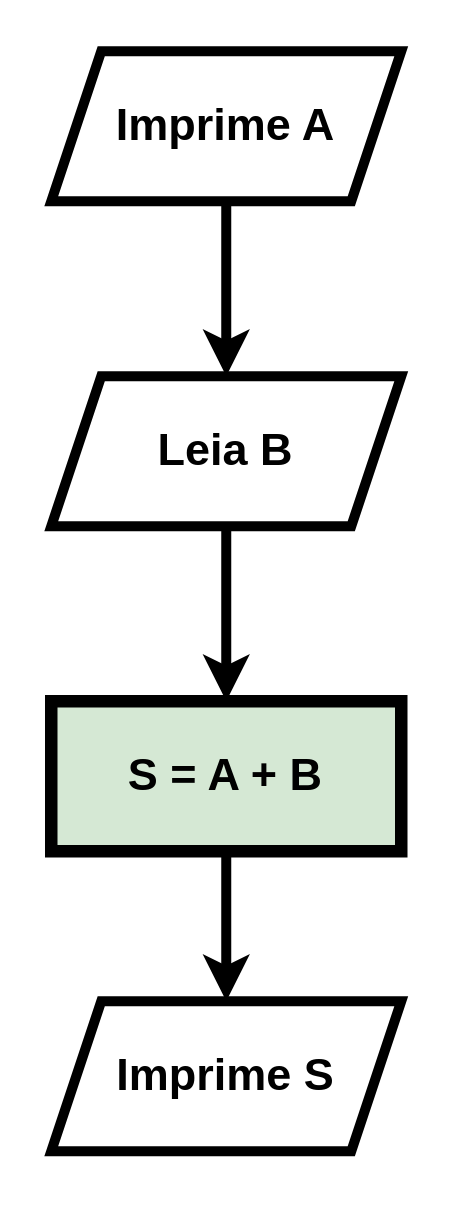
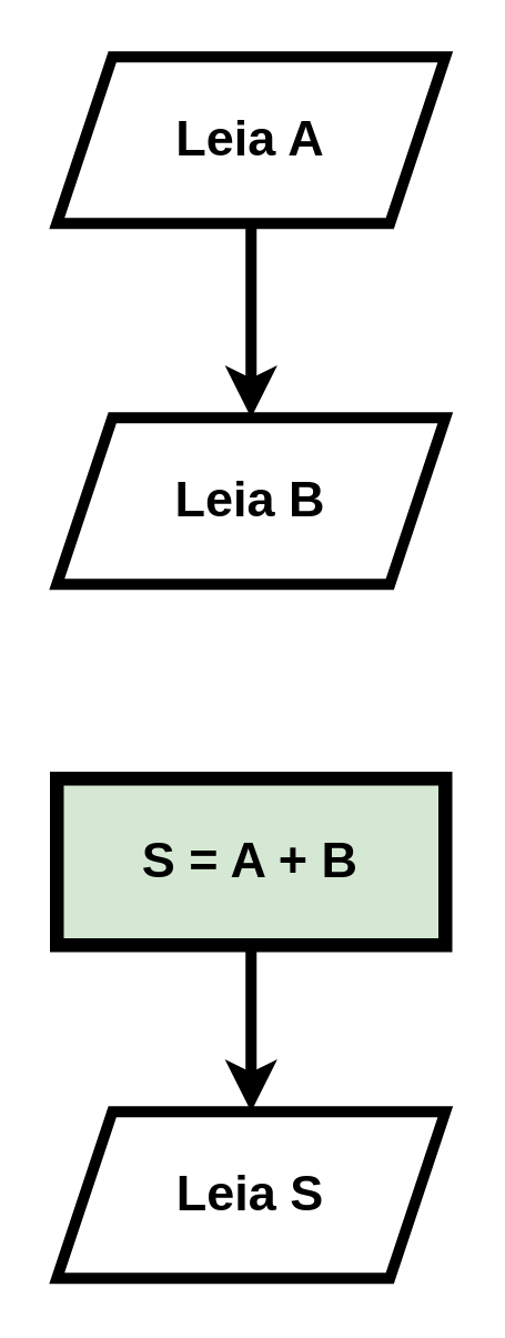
- <mxCell id="3" value="Imprime A" style="shape=parallelogram;perimeter=parallelogramPerimeter;whiteSpace=wrap;html=1;fixedSize=1;fontSize=18;fontStyle=1;strokeWidth=4;" vertex="1" parent="1"><mxGeometry x="20" y="20" width="140" height="60" as="geometry" /></mxCell>
+ <mxCell id="3" value="Leia A" style="shape=parallelogram;perimeter=parallelogramPerimeter;whiteSpace=wrap;html=1;fixedSize=1;fontSize=18;fontStyle=1;strokeWidth=4;" vertex="1" parent="1"><mxGeometry x="20" y="20" width="140" height="60" as="geometry" /></mxCell>
- <mxCell id="4" style="edgeStyle=orthogonalEdgeStyle;rounded=0;orthogonalLoop=1;jettySize=auto;html=1;exitX=0.5;exitY=1;exitDx=0;exitDy=0;entryX=0.5;entryY=0;entryDx=0;entryDy=0;strokeWidth=4;fontSize=18;" edge="1" parent="1" source="5" target="7"><mxGeometry relative="1" as="geometry" /></mxCell>
- <mxCell id="8" value="Imprime S" style="shape=parallelogram;perimeter=parallelogramPerimeter;whiteSpace=wrap;html=1;fixedSize=1;fontSize=18;fontStyle=1;strokeWidth=4;" vertex="1" parent="1"><mxGeometry x="20" y="400" width="140" height="60" as="geometry" /></mxCell>
+ <mxCell id="8" value="Leia S" style="shape=parallelogram;perimeter=parallelogramPerimeter;whiteSpace=wrap;html=1;fixedSize=1;fontSize=18;fontStyle=1;strokeWidth=4;" vertex="1" parent="1"><mxGeometry x="20" y="400" width="140" height="60" as="geometry" /></mxCell>
